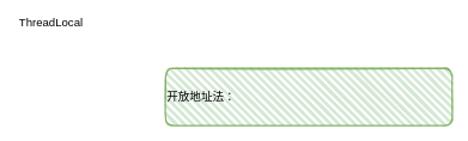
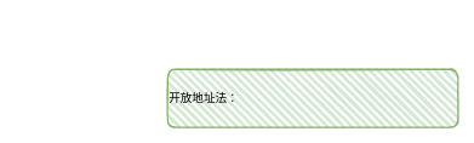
- <mxCell id="2" value="&lt;font style=&quot;font-size: 16px&quot;&gt;ThreadLocal&lt;br&gt;&lt;/font&gt;" style="text;html=1;align=center;verticalAlign=middle;resizable=0;points=[];autosize=1;strokeColor=none;fillColor=none;" vertex="1" parent="1"><mxGeometry x="20" y="20" width="100" height="20" as="geometry" /></mxCell>
